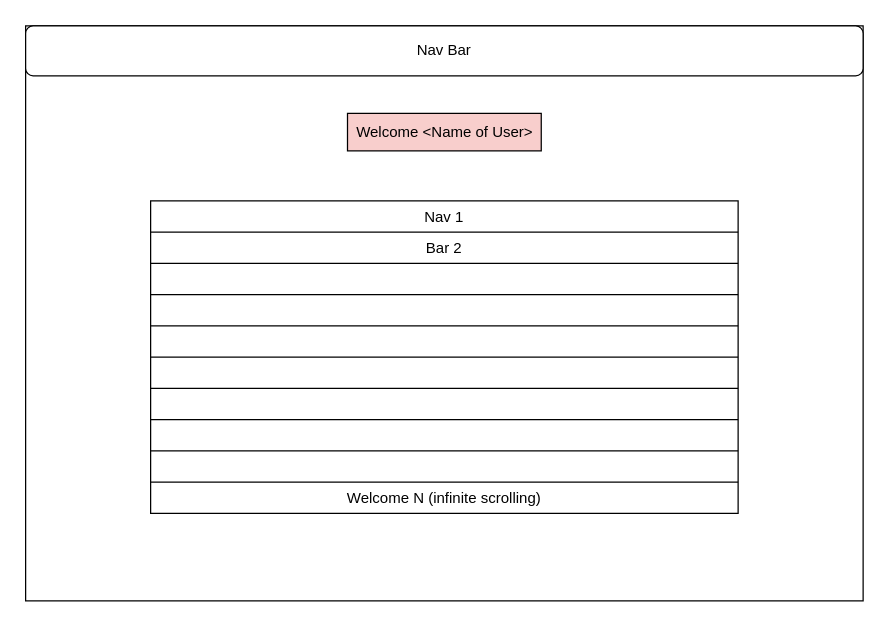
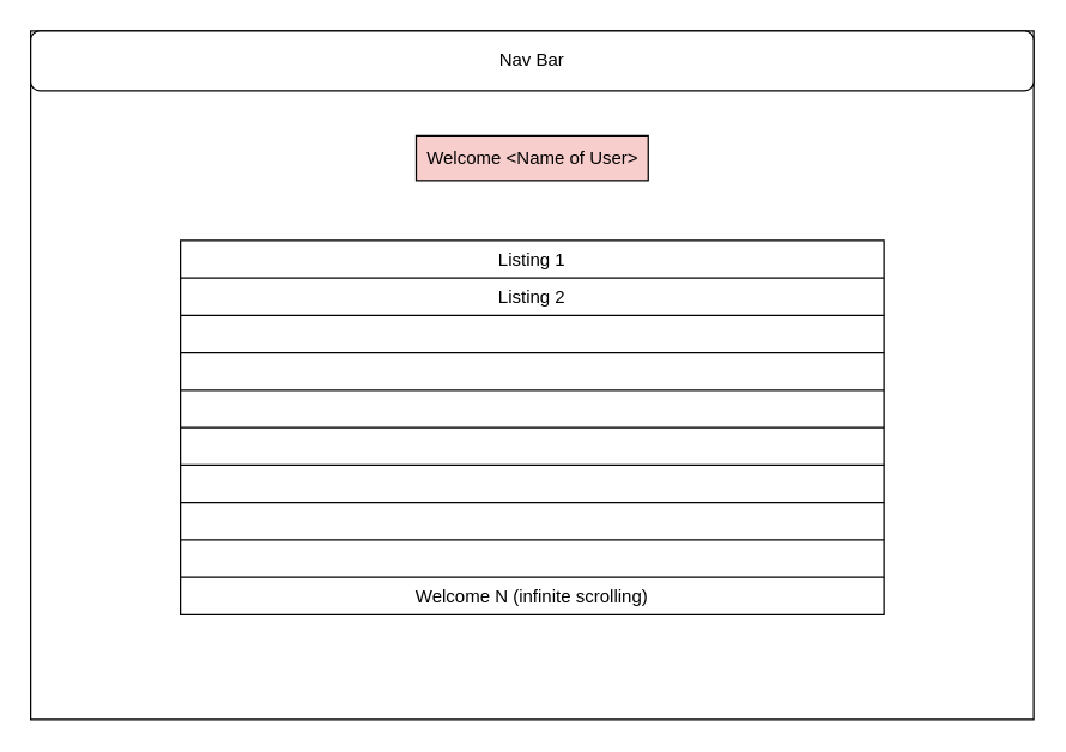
- <mxCell id="7" value="Nav 1" style="shape=partialRectangle;html=1;whiteSpace=wrap;connectable=0;overflow=hidden;fillColor=none;top=0;left=0;bottom=0;right=0;pointerEvents=1;" vertex="1" parent="6"><mxGeometry width="470" height="25" as="geometry"><mxRectangle width="470" height="25" as="alternateBounds" /></mxGeometry></mxCell>
+ <mxCell id="7" value="Listing 1" style="shape=partialRectangle;html=1;whiteSpace=wrap;connectable=0;overflow=hidden;fillColor=none;top=0;left=0;bottom=0;right=0;pointerEvents=1;" vertex="1" parent="6"><mxGeometry width="470" height="25" as="geometry"><mxRectangle width="470" height="25" as="alternateBounds" /></mxGeometry></mxCell>
- <mxCell id="9" value="Bar 2" style="shape=partialRectangle;html=1;whiteSpace=wrap;connectable=0;overflow=hidden;fillColor=none;top=0;left=0;bottom=0;right=0;pointerEvents=1;" vertex="1" parent="8"><mxGeometry width="470" height="25" as="geometry"><mxRectangle width="470" height="25" as="alternateBounds" /></mxGeometry></mxCell>
+ <mxCell id="9" value="Listing 2" style="shape=partialRectangle;html=1;whiteSpace=wrap;connectable=0;overflow=hidden;fillColor=none;top=0;left=0;bottom=0;right=0;pointerEvents=1;" vertex="1" parent="8"><mxGeometry width="470" height="25" as="geometry"><mxRectangle width="470" height="25" as="alternateBounds" /></mxGeometry></mxCell>
